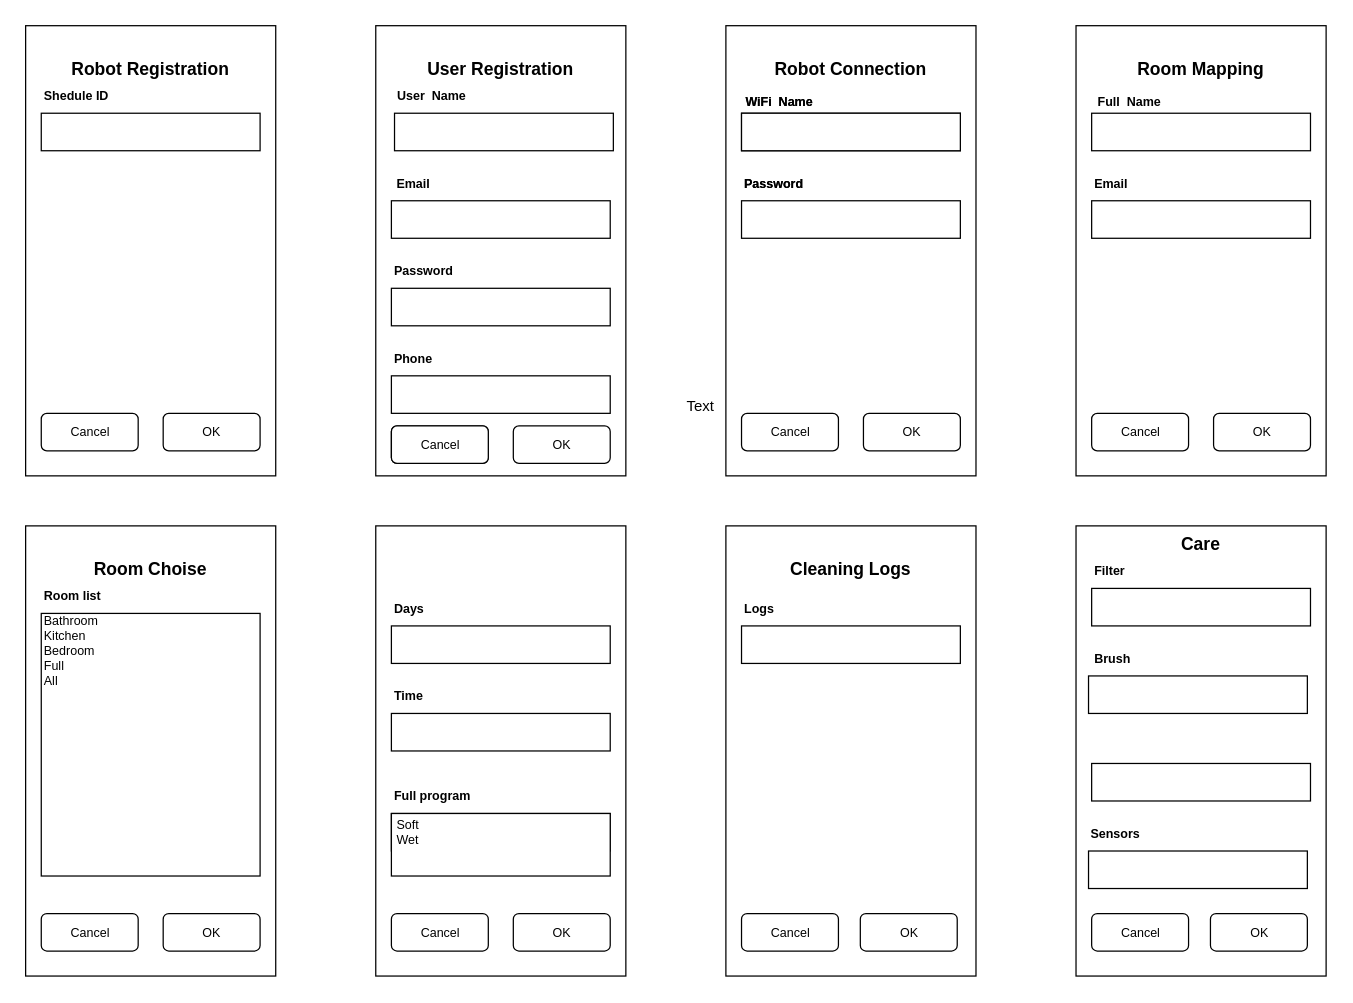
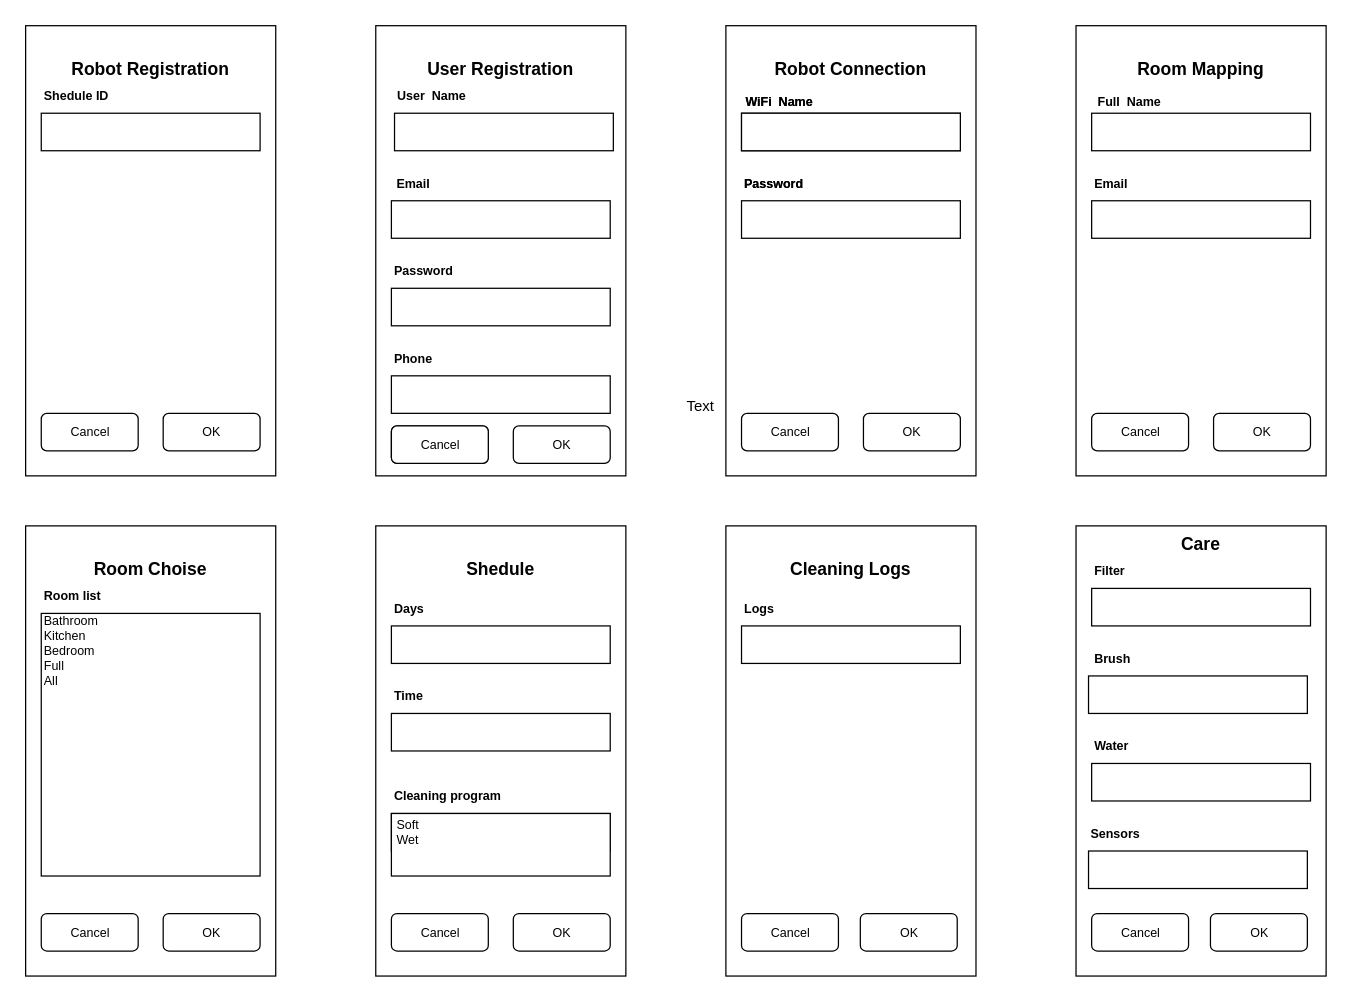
+ <mxCell id="15" value="&lt;b&gt;&lt;font style=&quot;font-size: 14px;&quot;&gt;Shedule&lt;/font&gt;&lt;/b&gt;" style="text;html=1;strokeColor=none;fillColor=none;align=center;verticalAlign=middle;whiteSpace=wrap;rounded=0;" parent="1" vertex="1"><mxGeometry x="320" y="440" width="160" height="30" as="geometry" /></mxCell>
+ <mxCell id="73" value="&lt;span style=&quot;font-size: 10px;&quot;&gt;&lt;b&gt;Water&lt;/b&gt;&lt;/span&gt;" style="text;html=1;strokeColor=none;fillColor=none;align=left;verticalAlign=middle;whiteSpace=wrap;rounded=0;fontSize=14;" vertex="1" parent="1"><mxGeometry x="872.5" y="580" width="60" height="30" as="geometry" /></mxCell>
- <mxCell id="53" value="&lt;font style=&quot;font-size: 10px;&quot;&gt;&lt;b&gt;Full program&lt;/b&gt;&lt;/font&gt;" style="text;html=1;strokeColor=none;fillColor=none;align=left;verticalAlign=middle;whiteSpace=wrap;rounded=0;fontSize=14;" parent="1" vertex="1"><mxGeometry x="312.5" y="620" width="107.5" height="30" as="geometry" /></mxCell>
+ <mxCell id="53" value="&lt;font style=&quot;font-size: 10px;&quot;&gt;&lt;b&gt;Cleaning program&lt;/b&gt;&lt;/font&gt;" style="text;html=1;strokeColor=none;fillColor=none;align=left;verticalAlign=middle;whiteSpace=wrap;rounded=0;fontSize=14;" parent="1" vertex="1"><mxGeometry x="312.5" y="620" width="107.5" height="30" as="geometry" /></mxCell>
